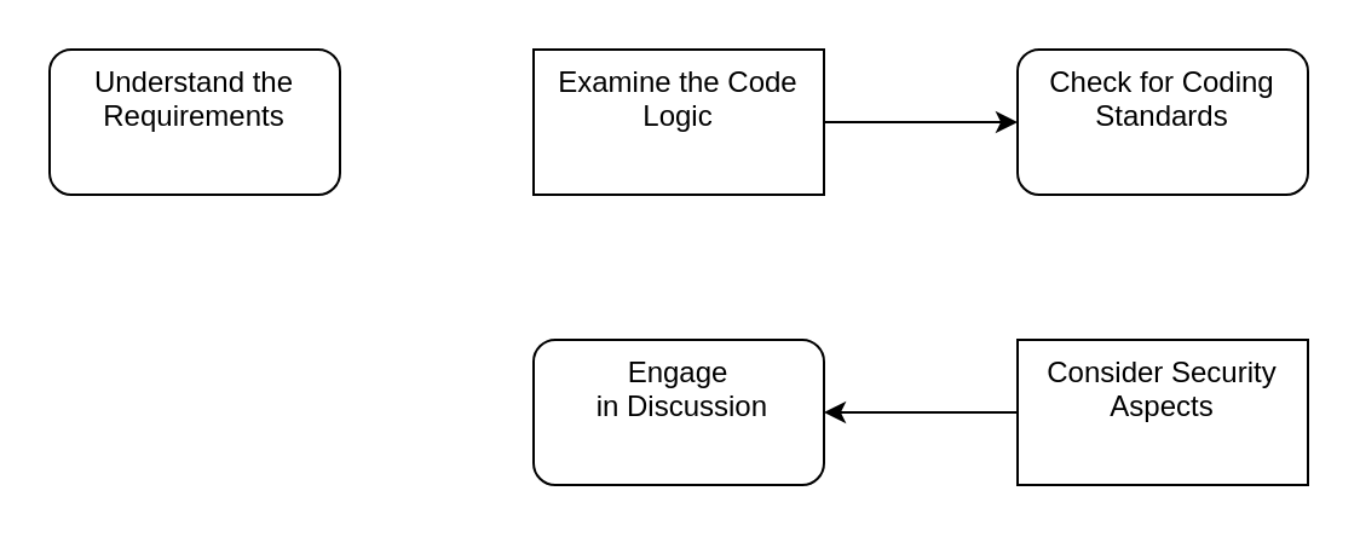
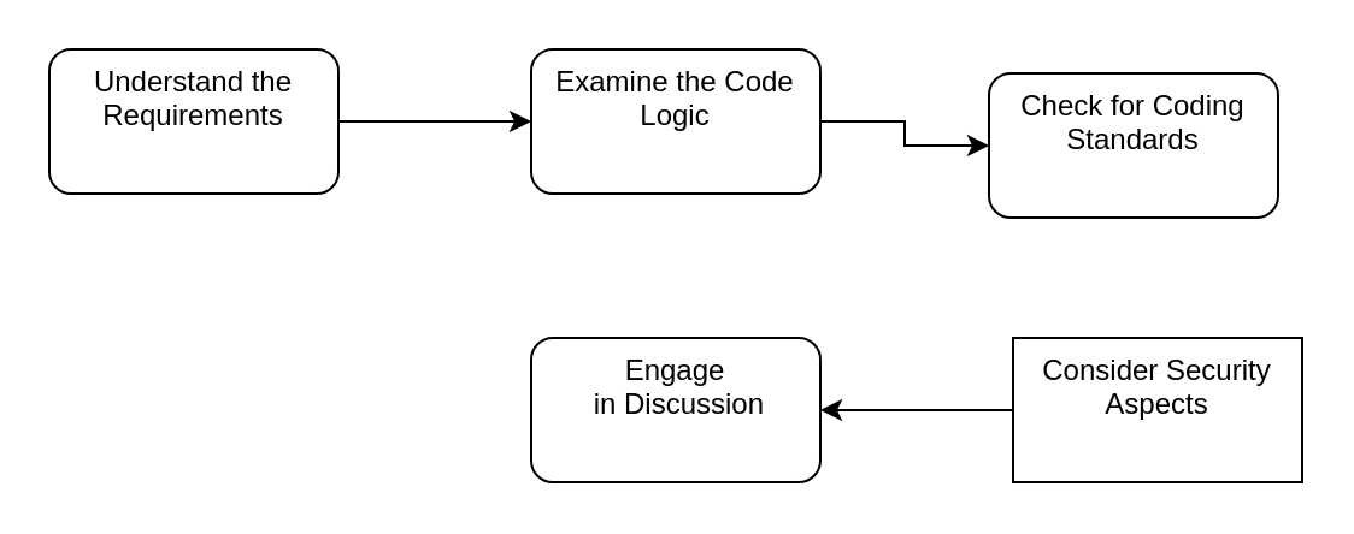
+ <mxCell id="2" value="" style="edgeStyle=orthogonalEdgeStyle;rounded=0;orthogonalLoop=1;jettySize=auto;html=1;" edge="1" parent="1" source="3" target="5"><mxGeometry relative="1" as="geometry" /></mxCell>
- <mxCell id="5" value="Examine the Code Logic" style="whiteSpace=wrap;html=1;verticalAlign=top;rounded=0;" vertex="1" parent="1"><mxGeometry x="220" y="20" width="120" height="60" as="geometry" /></mxCell>
+ <mxCell id="5" value="Examine the Code Logic" style="rounded=1;whiteSpace=wrap;html=1;verticalAlign=top;" vertex="1" parent="1"><mxGeometry x="220" y="20" width="120" height="60" as="geometry" /></mxCell>
- <mxCell id="6" value="Check for Coding Standards" style="rounded=1;whiteSpace=wrap;html=1;verticalAlign=top;" vertex="1" parent="1"><mxGeometry x="420" y="20" width="120" height="60" as="geometry" /></mxCell>
+ <mxCell id="6" value="Check for Coding Standards" style="rounded=1;whiteSpace=wrap;html=1;verticalAlign=top;" vertex="1" parent="1"><mxGeometry x="410" y="30" width="120" height="60" as="geometry" /></mxCell>
